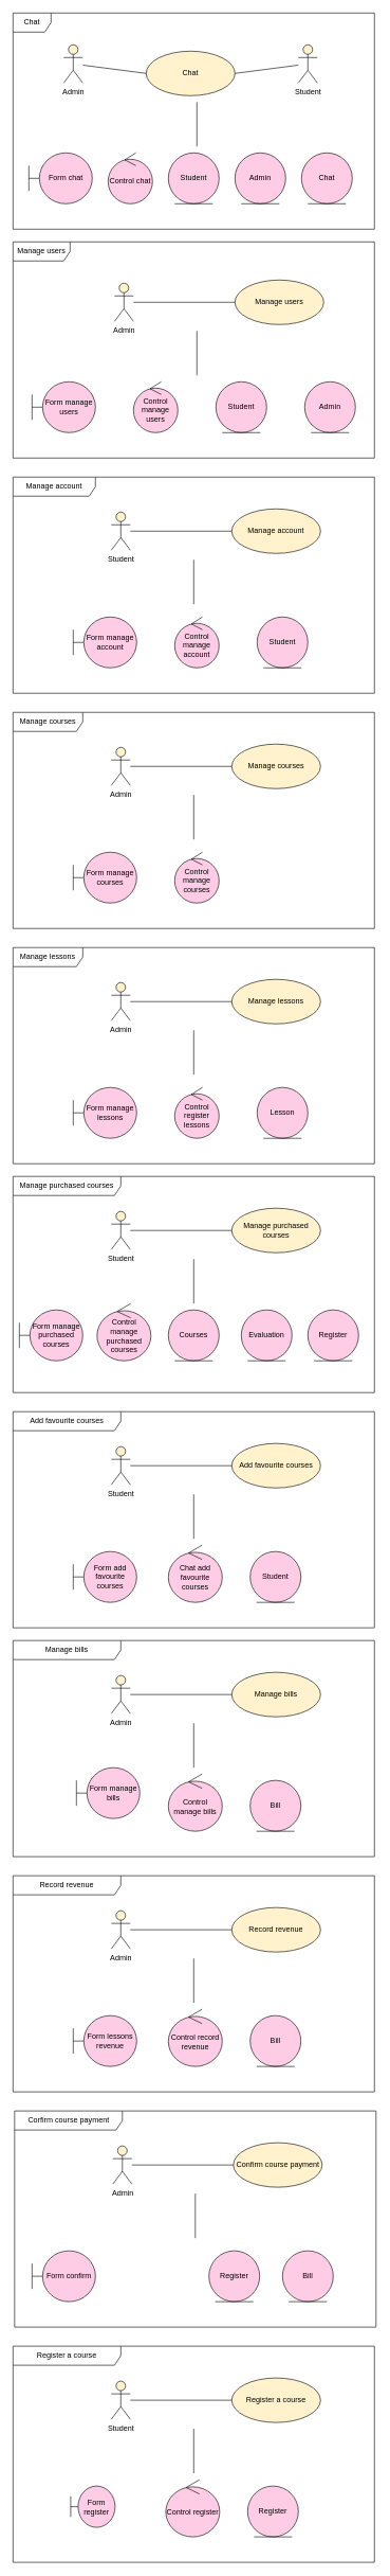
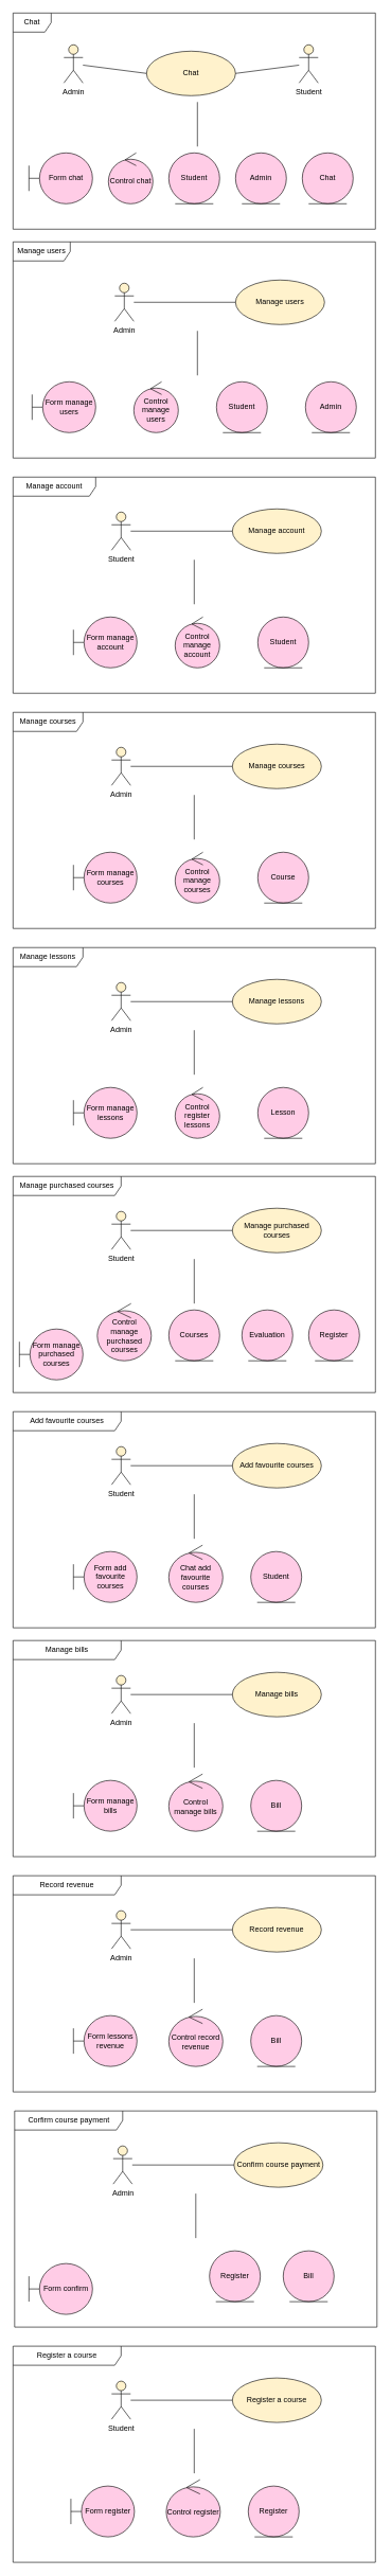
+ <mxCell id="34" value="Course" style="ellipse;shape=umlEntity;whiteSpace=wrap;html=1;fillColor=#FFCCE6;" vertex="1" parent="1"><mxGeometry x="405" y="1340" width="80" height="80" as="geometry" /></mxCell>
- <mxCell id="48" value="Form manage purchased courses" style="shape=umlBoundary;whiteSpace=wrap;html=1;fillColor=#FFCCE6;" vertex="1" parent="1"><mxGeometry x="30" y="2060" width="100" height="80" as="geometry" /></mxCell>
+ <mxCell id="48" value="Form manage purchased courses" style="shape=umlBoundary;whiteSpace=wrap;html=1;fillColor=#FFCCE6;" vertex="1" parent="1"><mxGeometry x="30" y="2090" width="100" height="80" as="geometry" /></mxCell>
- <mxCell id="65" value="Form manage bills" style="shape=umlBoundary;whiteSpace=wrap;html=1;fillColor=#FFCCE6;" vertex="1" parent="1"><mxGeometry x="120" y="2780" width="100" height="80" as="geometry" /></mxCell>
+ <mxCell id="65" value="Form manage bills" style="shape=umlBoundary;whiteSpace=wrap;html=1;fillColor=#FFCCE6;" vertex="1" parent="1"><mxGeometry x="115" y="2800" width="100" height="80" as="geometry" /></mxCell>
- <mxCell id="82" value="Form confirm" style="shape=umlBoundary;whiteSpace=wrap;html=1;fillColor=#FFCCE6;" vertex="1" parent="1"><mxGeometry x="50" y="3540" width="100" height="80" as="geometry" /></mxCell>
+ <mxCell id="82" value="Form confirm" style="shape=umlBoundary;whiteSpace=wrap;html=1;fillColor=#FFCCE6;" vertex="1" parent="1"><mxGeometry x="45" y="3560" width="100" height="80" as="geometry" /></mxCell>
- <mxCell id="90" value="Form register" style="shape=umlBoundary;whiteSpace=wrap;html=1;fillColor=#FFCCE6;" vertex="1" parent="1"><mxGeometry x="111" y="3910" width="70" height="65" as="geometry" /></mxCell>
+ <mxCell id="90" value="Form register" style="shape=umlBoundary;whiteSpace=wrap;html=1;fillColor=#FFCCE6;" vertex="1" parent="1"><mxGeometry x="111" y="3910" width="100" height="80" as="geometry" /></mxCell>
